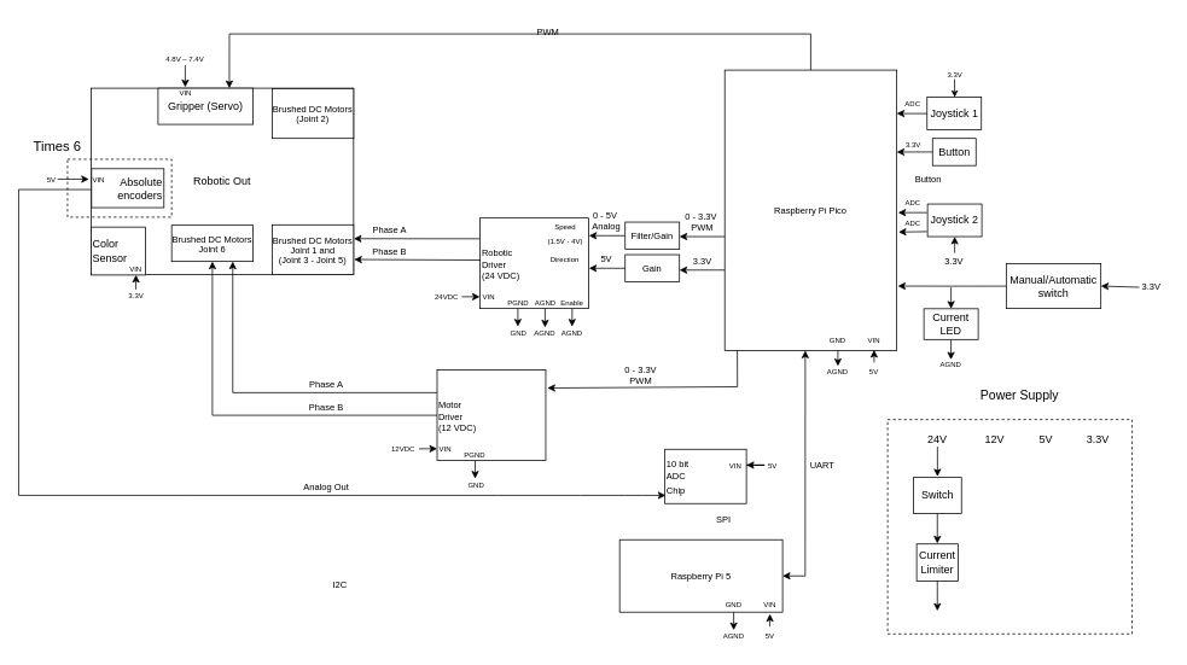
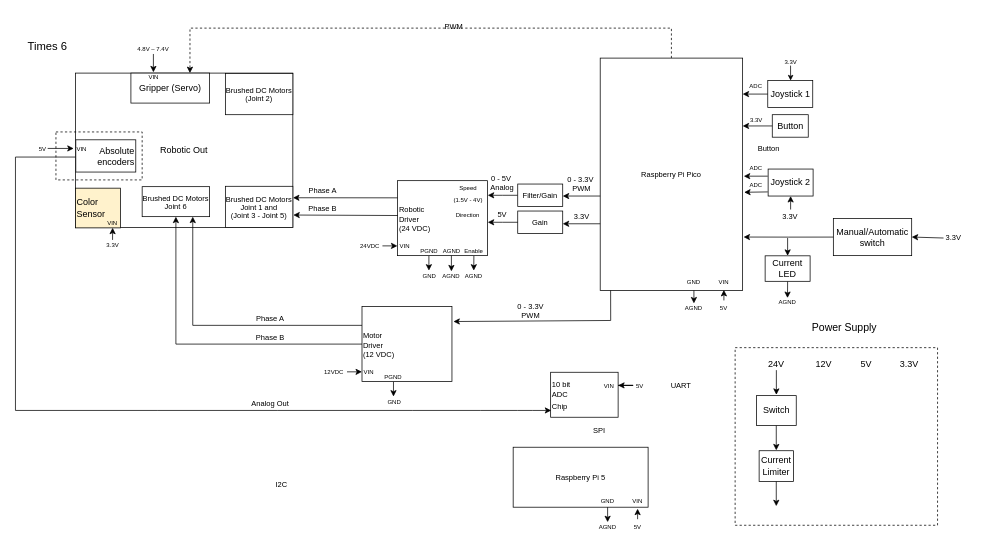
- <mxCell id="3" style="edgeStyle=orthogonalEdgeStyle;rounded=0;orthogonalLoop=1;jettySize=auto;html=1;exitX=0.5;exitY=0;exitDx=0;exitDy=0;entryX=0.75;entryY=0;entryDx=0;entryDy=0;" parent="1" source="4" target="11" edge="1"><mxGeometry relative="1" as="geometry"><Array as="points"><mxPoint x="895" y="37" /><mxPoint x="253" y="37" /></Array></mxGeometry></mxCell>
+ <mxCell id="3" style="edgeStyle=orthogonalEdgeStyle;rounded=0;orthogonalLoop=1;jettySize=auto;html=1;exitX=0.5;exitY=0;exitDx=0;exitDy=0;entryX=0.75;entryY=0;entryDx=0;entryDy=0;dashed=1;" parent="1" source="4" target="11" edge="1"><mxGeometry relative="1" as="geometry"><Array as="points"><mxPoint x="895" y="37" /><mxPoint x="253" y="37" /></Array></mxGeometry></mxCell>
- <mxCell id="39" value="&lt;font style=&quot;font-size: 15px;&quot;&gt;Times 6&lt;/font&gt;" style="text;html=1;align=center;verticalAlign=middle;whiteSpace=wrap;rounded=0;" parent="1" vertex="1"><mxGeometry x="33" y="145.5" width="60" height="30" as="geometry" /></mxCell>
+ <mxCell id="39" value="&lt;font style=&quot;font-size: 15px;&quot;&gt;Times 6&lt;/font&gt;" style="text;html=1;align=center;verticalAlign=middle;whiteSpace=wrap;rounded=0;" parent="1" vertex="1"><mxGeometry x="33" y="45.5" width="60" height="30" as="geometry" /></mxCell>
- <mxCell id="12" value="Color&amp;nbsp;&lt;div&gt;Sensor&lt;/div&gt;" style="rounded=0;whiteSpace=wrap;html=1;align=left;" parent="1" vertex="1"><mxGeometry x="100" y="250.5" width="60" height="53" as="geometry" /></mxCell>
+ <mxCell id="12" value="Color&amp;nbsp;&lt;div&gt;Sensor&lt;/div&gt;" style="rounded=0;whiteSpace=wrap;html=1;align=left;fillColor=#fff2cc;" parent="1" vertex="1"><mxGeometry x="100" y="250.5" width="60" height="53" as="geometry" /></mxCell>
- <mxCell id="71" style="edgeStyle=orthogonalEdgeStyle;rounded=0;orthogonalLoop=1;jettySize=auto;html=1;exitX=1;exitY=0.5;exitDx=0;exitDy=0;entryX=0.468;entryY=1;entryDx=0;entryDy=0;entryPerimeter=0;startArrow=classic;startFill=1;" parent="1" source="5" target="4" edge="1"><mxGeometry relative="1" as="geometry"><mxPoint x="889.96" y="427" as="targetPoint" /></mxGeometry></mxCell>
